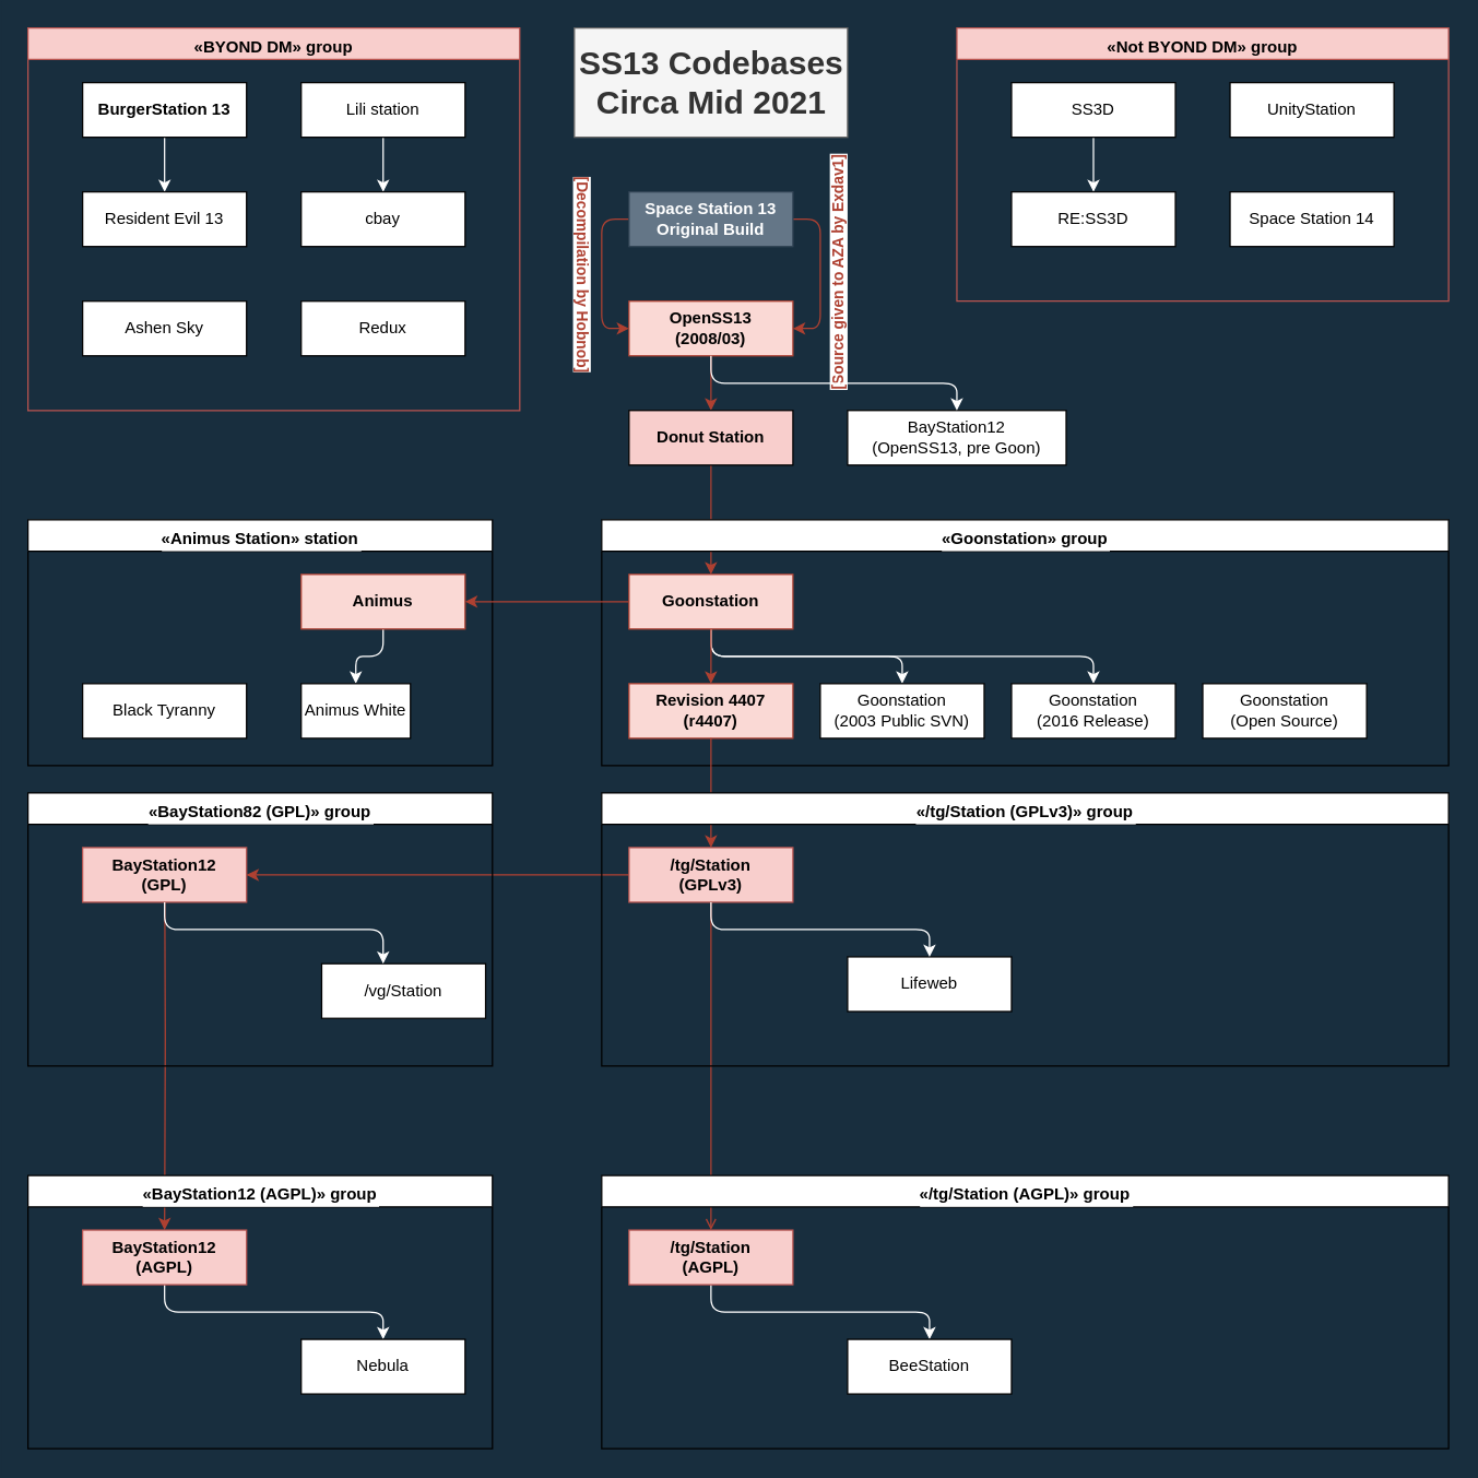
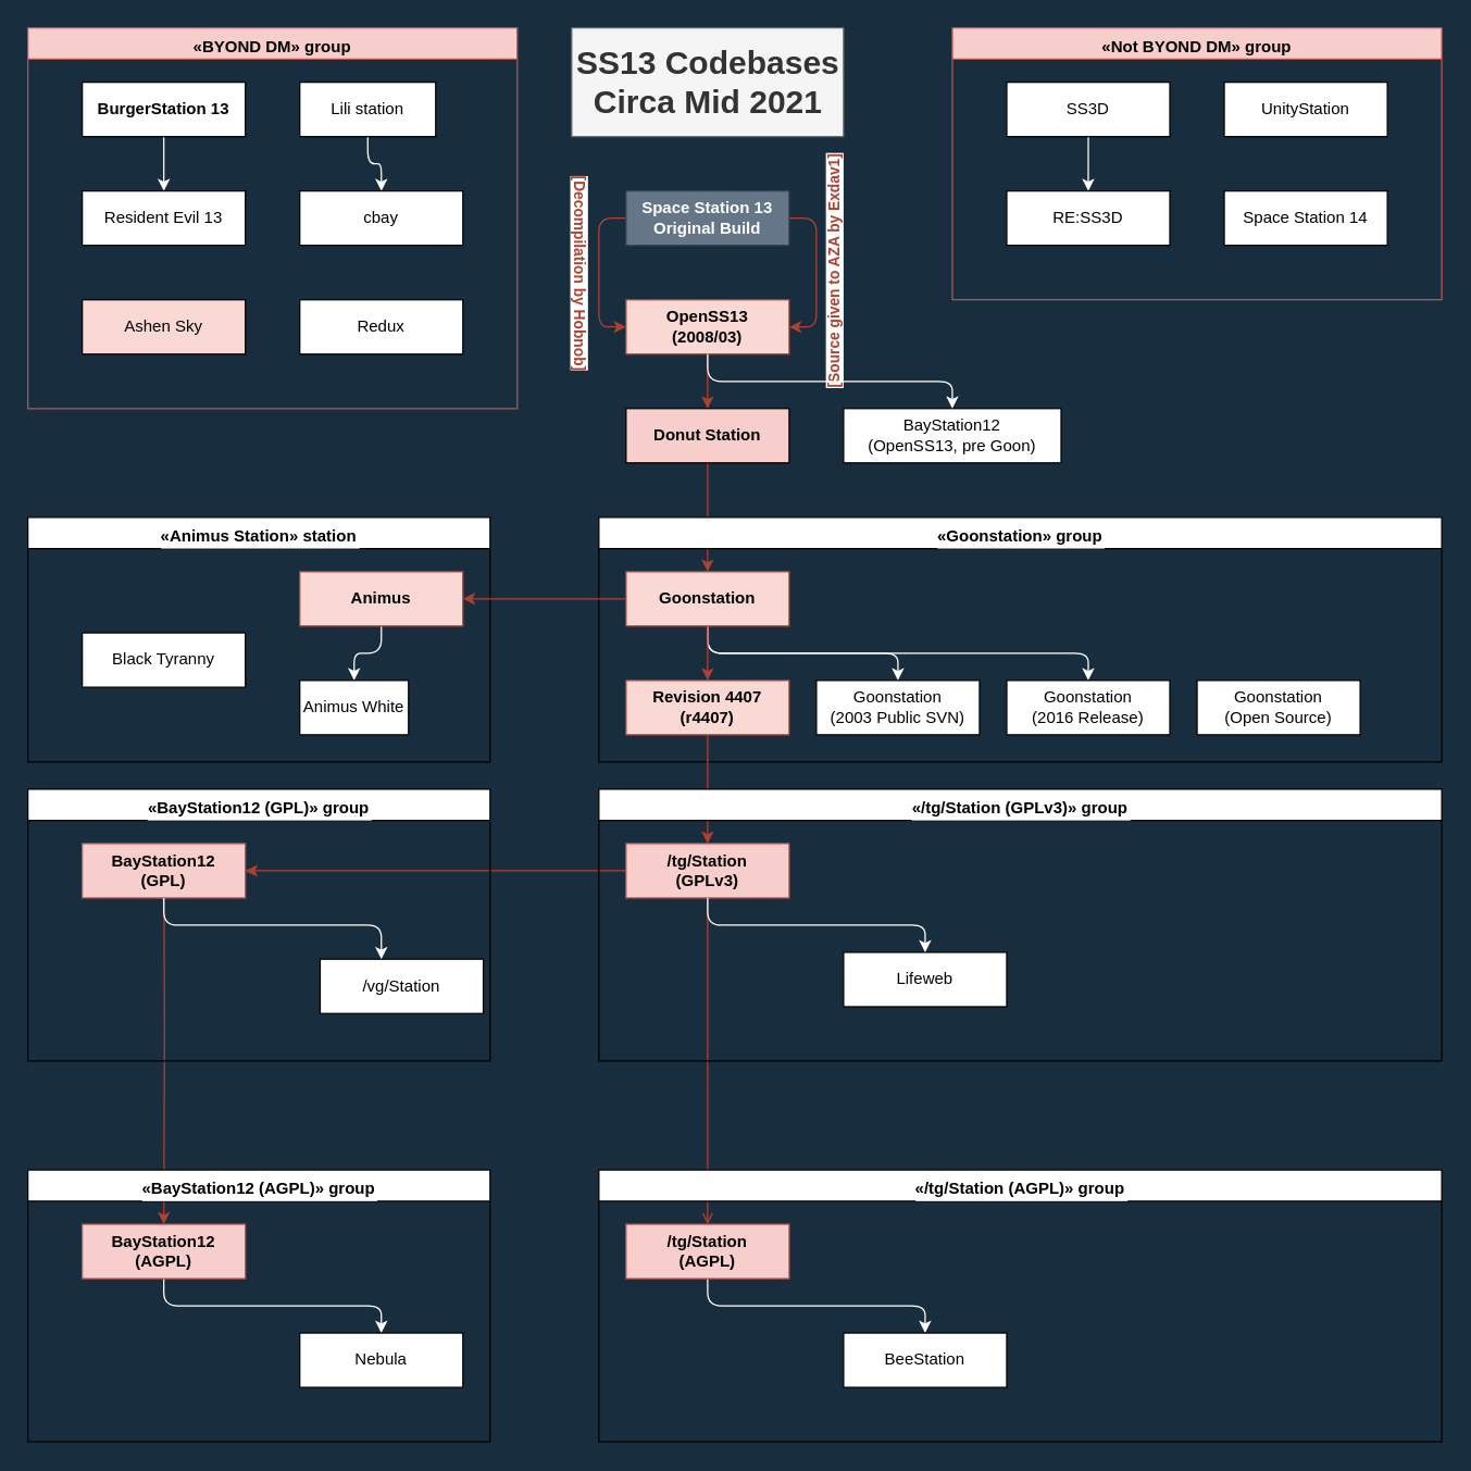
- <mxCell id="54" value="Lili station" style="rounded=0;whiteSpace=wrap;html=1;direction=east;fontStyle=0;" vertex="1" parent="49"><mxGeometry x="200" y="40" width="120" height="40" as="geometry" /></mxCell>
+ <mxCell id="54" value="Lili station" style="rounded=0;whiteSpace=wrap;html=1;direction=east;fontStyle=0;" vertex="1" parent="49"><mxGeometry x="200" y="40" width="100" height="40" as="geometry" /></mxCell>
- <mxCell id="56" value="Ashen Sky" style="rounded=0;whiteSpace=wrap;html=1;direction=east;fontStyle=0;" vertex="1" parent="49"><mxGeometry x="40" y="200" width="120" height="40" as="geometry" /></mxCell>
+ <mxCell id="56" value="Ashen Sky" style="rounded=0;whiteSpace=wrap;html=1;direction=east;fontStyle=0;fillColor=#fad9d5;" vertex="1" parent="49"><mxGeometry x="40" y="200" width="120" height="40" as="geometry" /></mxCell>
- <mxCell id="27" value="Black Tyranny" style="rounded=0;whiteSpace=wrap;html=1;direction=east;fontStyle=0" vertex="1" parent="23"><mxGeometry x="40" y="120" width="120" height="40" as="geometry" /></mxCell>
+ <mxCell id="27" value="Black Tyranny" style="rounded=0;whiteSpace=wrap;html=1;direction=east;fontStyle=0" vertex="1" parent="23"><mxGeometry x="40" y="85" width="120" height="40" as="geometry" /></mxCell>
- <mxCell id="45" value="«BayStation82 (GPL)» group" style="swimlane;rounded=0;labelBackgroundColor=#ffffff;sketch=0;align=center;verticalAlign=top;" vertex="1" parent="1"><mxGeometry x="20" y="580" width="340" height="200" as="geometry" /></mxCell>
+ <mxCell id="45" value="«BayStation12 (GPL)» group" style="swimlane;rounded=0;labelBackgroundColor=#ffffff;sketch=0;align=center;verticalAlign=top;" vertex="1" parent="1"><mxGeometry x="20" y="580" width="340" height="200" as="geometry" /></mxCell>
